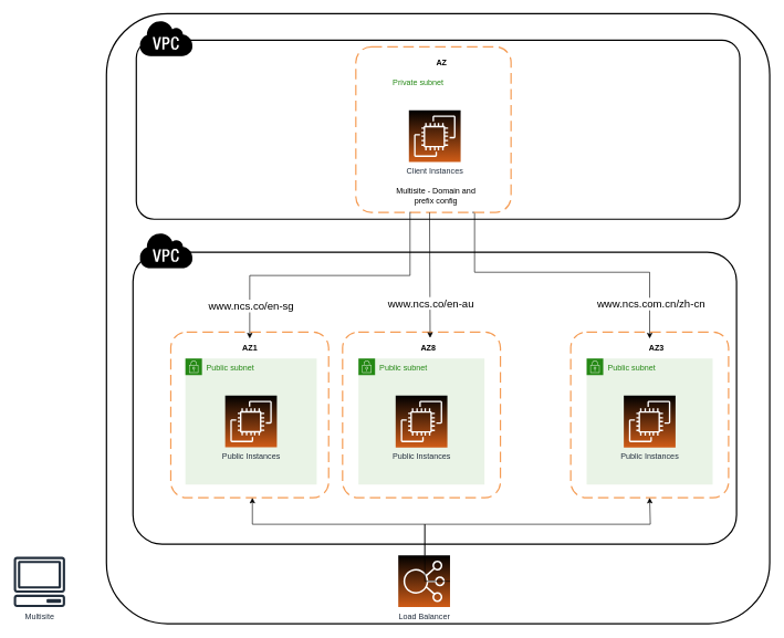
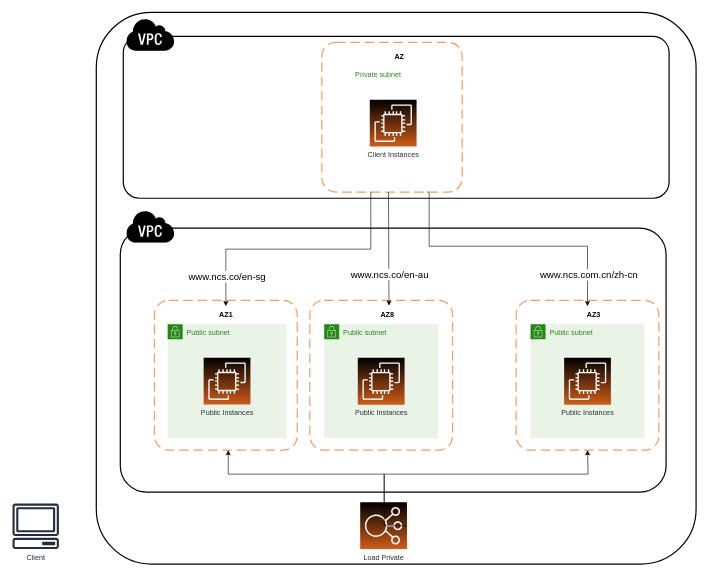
- <mxCell id="28" value="Multisite - Domain and prefix config" style="text;html=1;strokeColor=none;fillColor=none;align=center;verticalAlign=middle;whiteSpace=wrap;rounded=0;fontColor=#000000;" vertex="1" parent="27"><mxGeometry x="22.5" y="170.25" width="147.5" height="30" as="geometry" /></mxCell>
- <mxCell id="14" value="&lt;div&gt;Multisite&lt;/div&gt;" style="sketch=0;outlineConnect=0;fontColor=#232F3E;gradientColor=none;fillColor=#232F3D;strokeColor=none;dashed=0;verticalLabelPosition=bottom;verticalAlign=top;align=center;html=1;fontSize=12;fontStyle=0;aspect=fixed;pointerEvents=1;shape=mxgraph.aws4.client;" parent="1" vertex="1"><mxGeometry x="20" y="839" width="78" height="76" as="geometry" /></mxCell>
+ <mxCell id="14" value="&lt;div&gt;Client&lt;/div&gt;" style="sketch=0;outlineConnect=0;fontColor=#232F3E;gradientColor=none;fillColor=#232F3D;strokeColor=none;dashed=0;verticalLabelPosition=bottom;verticalAlign=top;align=center;html=1;fontSize=12;fontStyle=0;aspect=fixed;pointerEvents=1;shape=mxgraph.aws4.client;" parent="1" vertex="1"><mxGeometry x="20" y="839" width="78" height="76" as="geometry" /></mxCell>
- <mxCell id="13" value="Load Balancer" style="sketch=0;points=[[0,0,0],[0.25,0,0],[0.5,0,0],[0.75,0,0],[1,0,0],[0,1,0],[0.25,1,0],[0.5,1,0],[0.75,1,0],[1,1,0],[0,0.25,0],[0,0.5,0],[0,0.75,0],[1,0.25,0],[1,0.5,0],[1,0.75,0]];outlineConnect=0;fontColor=#232F3E;gradientColor=#000000;gradientDirection=north;fillColor=#D05C17;strokeColor=#ffffff;dashed=0;verticalLabelPosition=bottom;verticalAlign=top;align=center;html=1;fontSize=12;fontStyle=0;aspect=fixed;shape=mxgraph.aws4.resourceIcon;resIcon=mxgraph.aws4.elastic_load_balancing;" parent="1" vertex="1"><mxGeometry x="600" y="837" width="78" height="78" as="geometry" /></mxCell>
+ <mxCell id="13" value="Load Private" style="sketch=0;points=[[0,0,0],[0.25,0,0],[0.5,0,0],[0.75,0,0],[1,0,0],[0,1,0],[0.25,1,0],[0.5,1,0],[0.75,1,0],[1,1,0],[0,0.25,0],[0,0.5,0],[0,0.75,0],[1,0.25,0],[1,0.5,0],[1,0.75,0]];outlineConnect=0;fontColor=#232F3E;gradientColor=#000000;gradientDirection=north;fillColor=#D05C17;strokeColor=#ffffff;dashed=0;verticalLabelPosition=bottom;verticalAlign=top;align=center;html=1;fontSize=12;fontStyle=0;aspect=fixed;shape=mxgraph.aws4.resourceIcon;resIcon=mxgraph.aws4.elastic_load_balancing;" parent="1" vertex="1"><mxGeometry x="600" y="837" width="78" height="78" as="geometry" /></mxCell>
